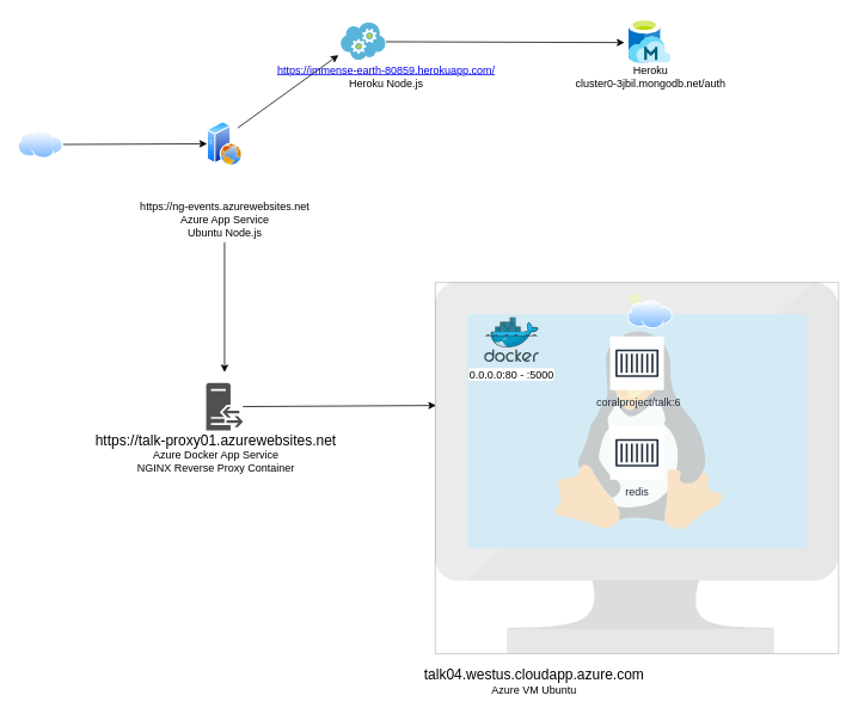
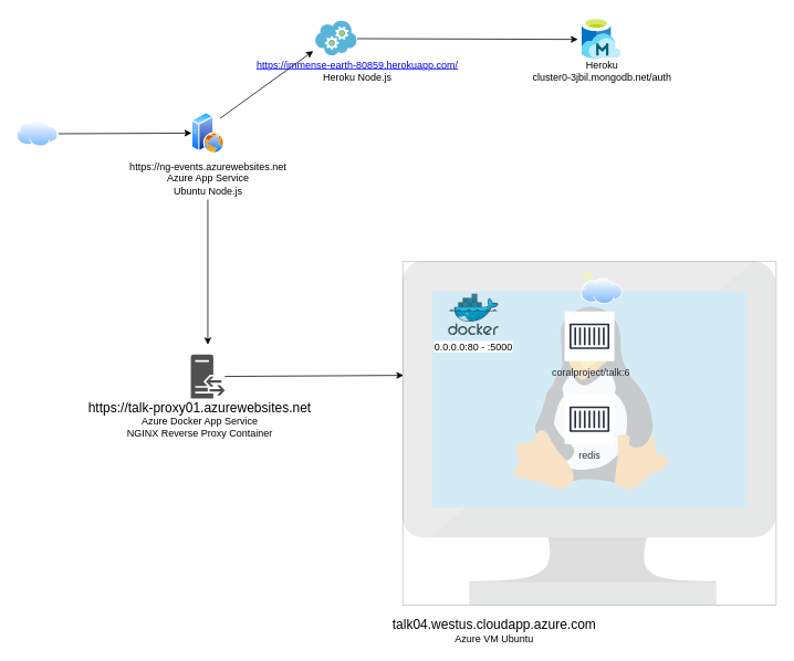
- <mxCell id="5" value="https://ng-events.azurewebsites.net&lt;br&gt;Azure App Service&lt;br&gt;Ubuntu Node.js" style="text;html=1;align=center;verticalAlign=middle;resizable=0;points=[];autosize=1;" vertex="1" parent="1"><mxGeometry x="150" y="220" width="200" height="50" as="geometry" /></mxCell>
+ <mxCell id="5" value="https://ng-events.azurewebsites.net&lt;br&gt;Azure App Service&lt;br&gt;Ubuntu Node.js" style="text;html=1;align=center;verticalAlign=middle;resizable=0;points=[];autosize=1;" vertex="1" parent="1"><mxGeometry x="150" y="190" width="200" height="50" as="geometry" /></mxCell>
